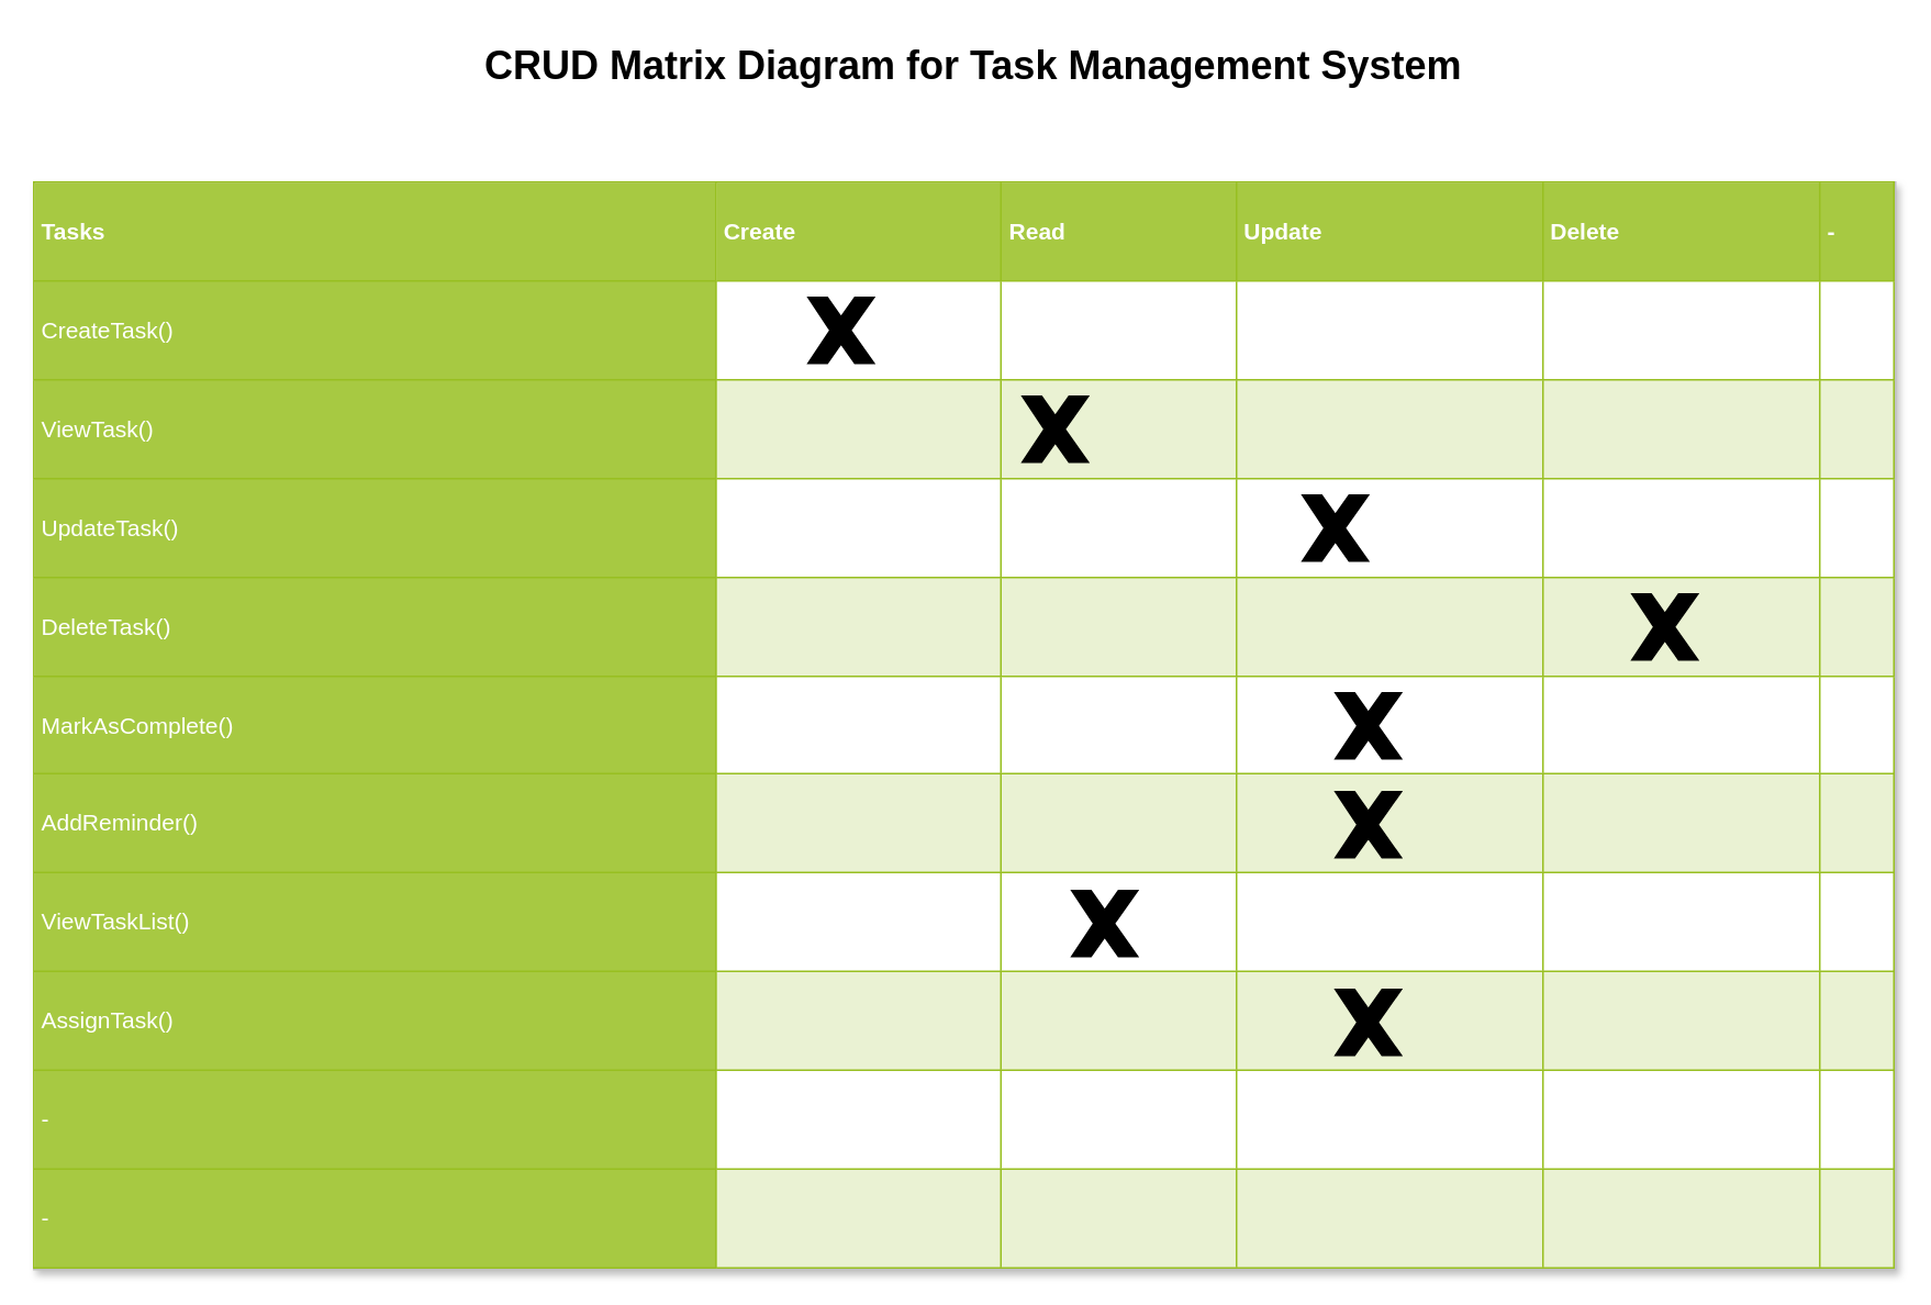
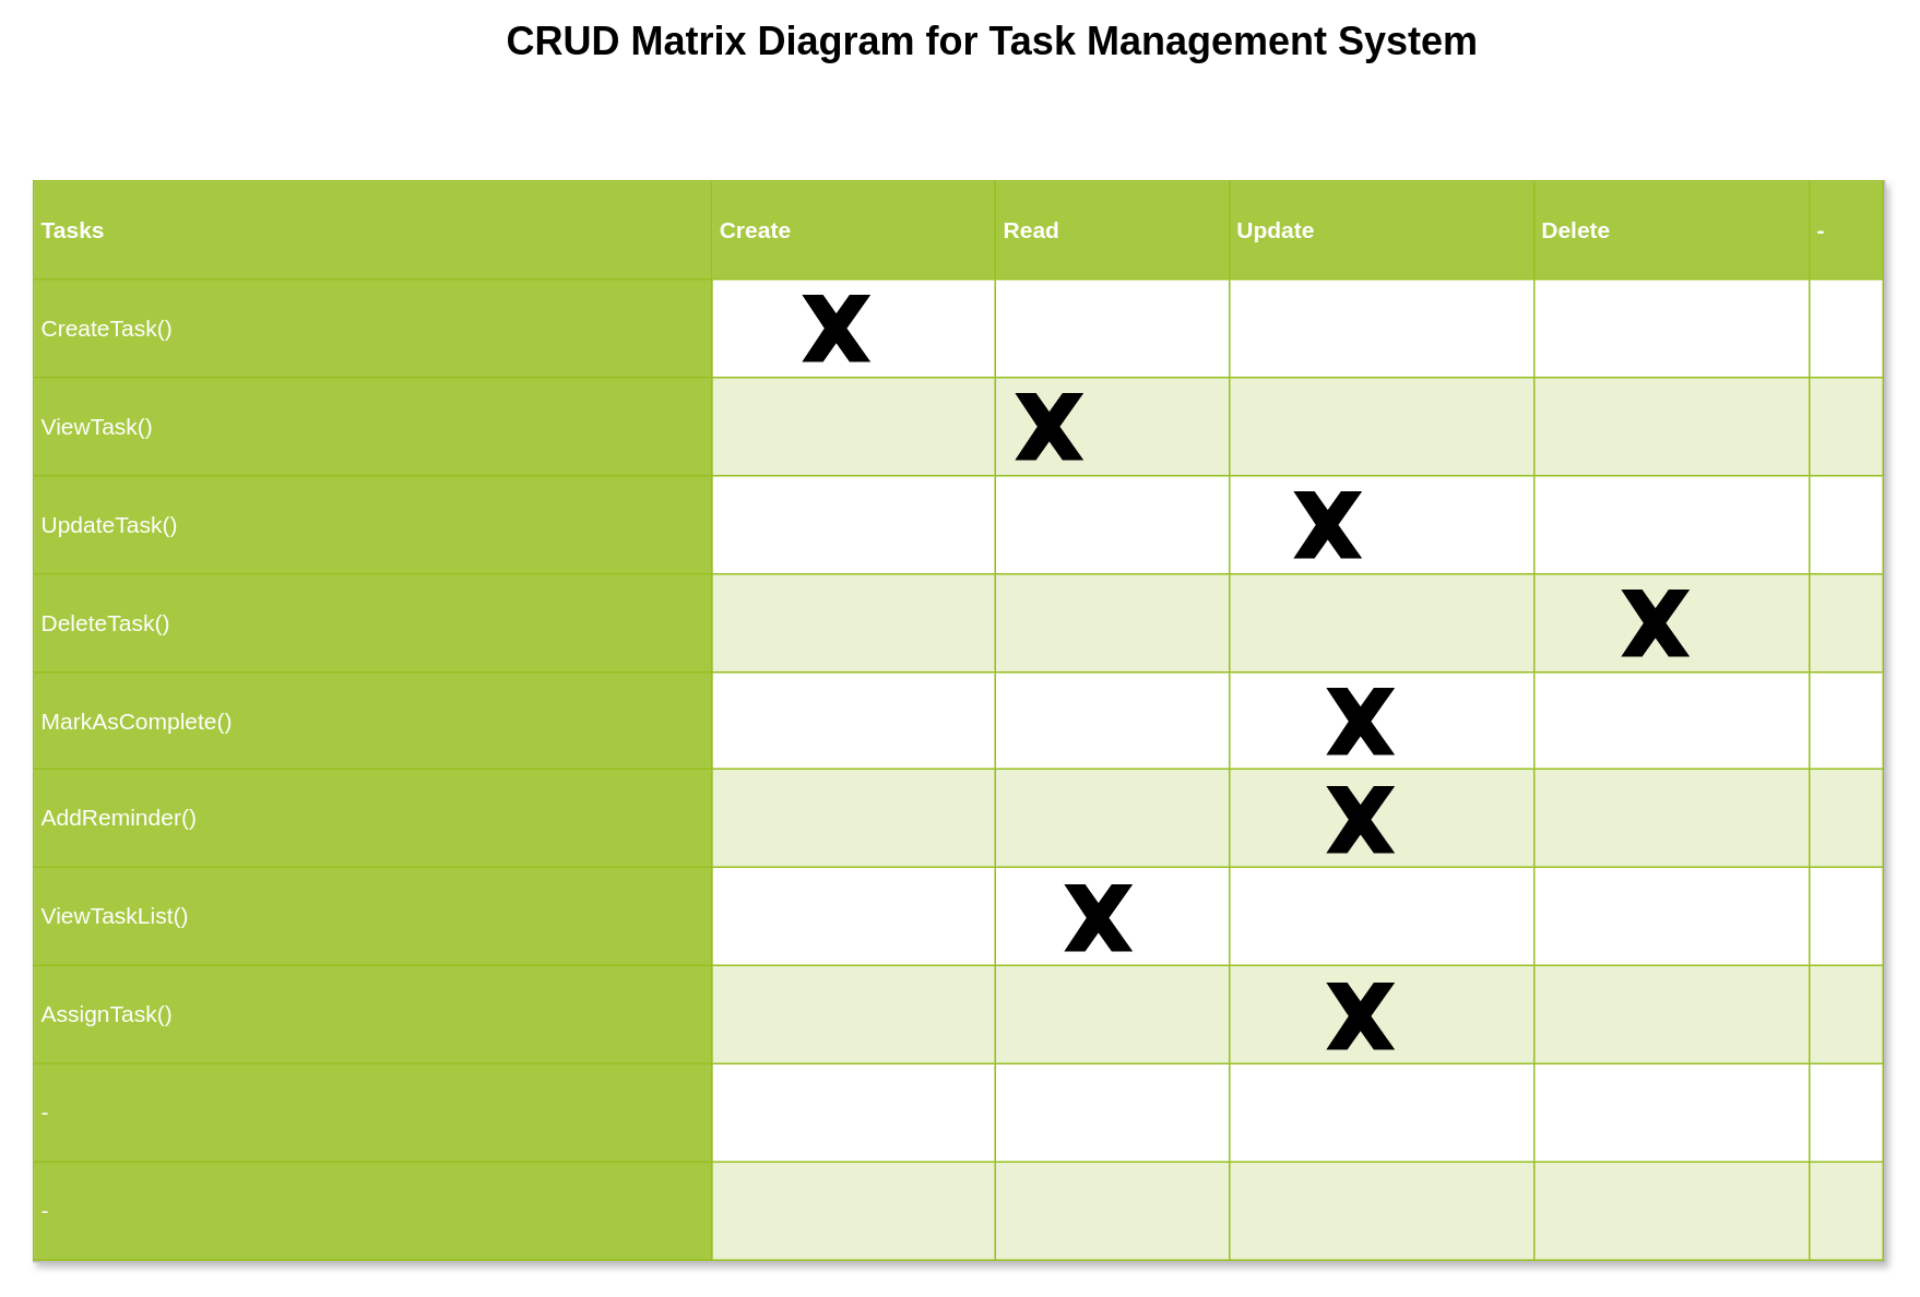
- <mxCell id="3" value="CRUD Matrix Diagram for Task Management System" style="text;strokeColor=none;fillColor=none;html=1;fontSize=24;fontStyle=1;verticalAlign=middle;align=center;rounded=0;shadow=1;" vertex="1" parent="1"><mxGeometry x="200" y="20" width="780" height="40" as="geometry" /></mxCell>
+ <mxCell id="3" value="CRUD Matrix Diagram for Task Management System" style="text;strokeColor=none;fillColor=none;html=1;fontSize=24;fontStyle=1;verticalAlign=middle;align=center;rounded=0;shadow=1;" vertex="1" parent="1"><mxGeometry x="215" y="5" width="780" height="40" as="geometry" /></mxCell>
